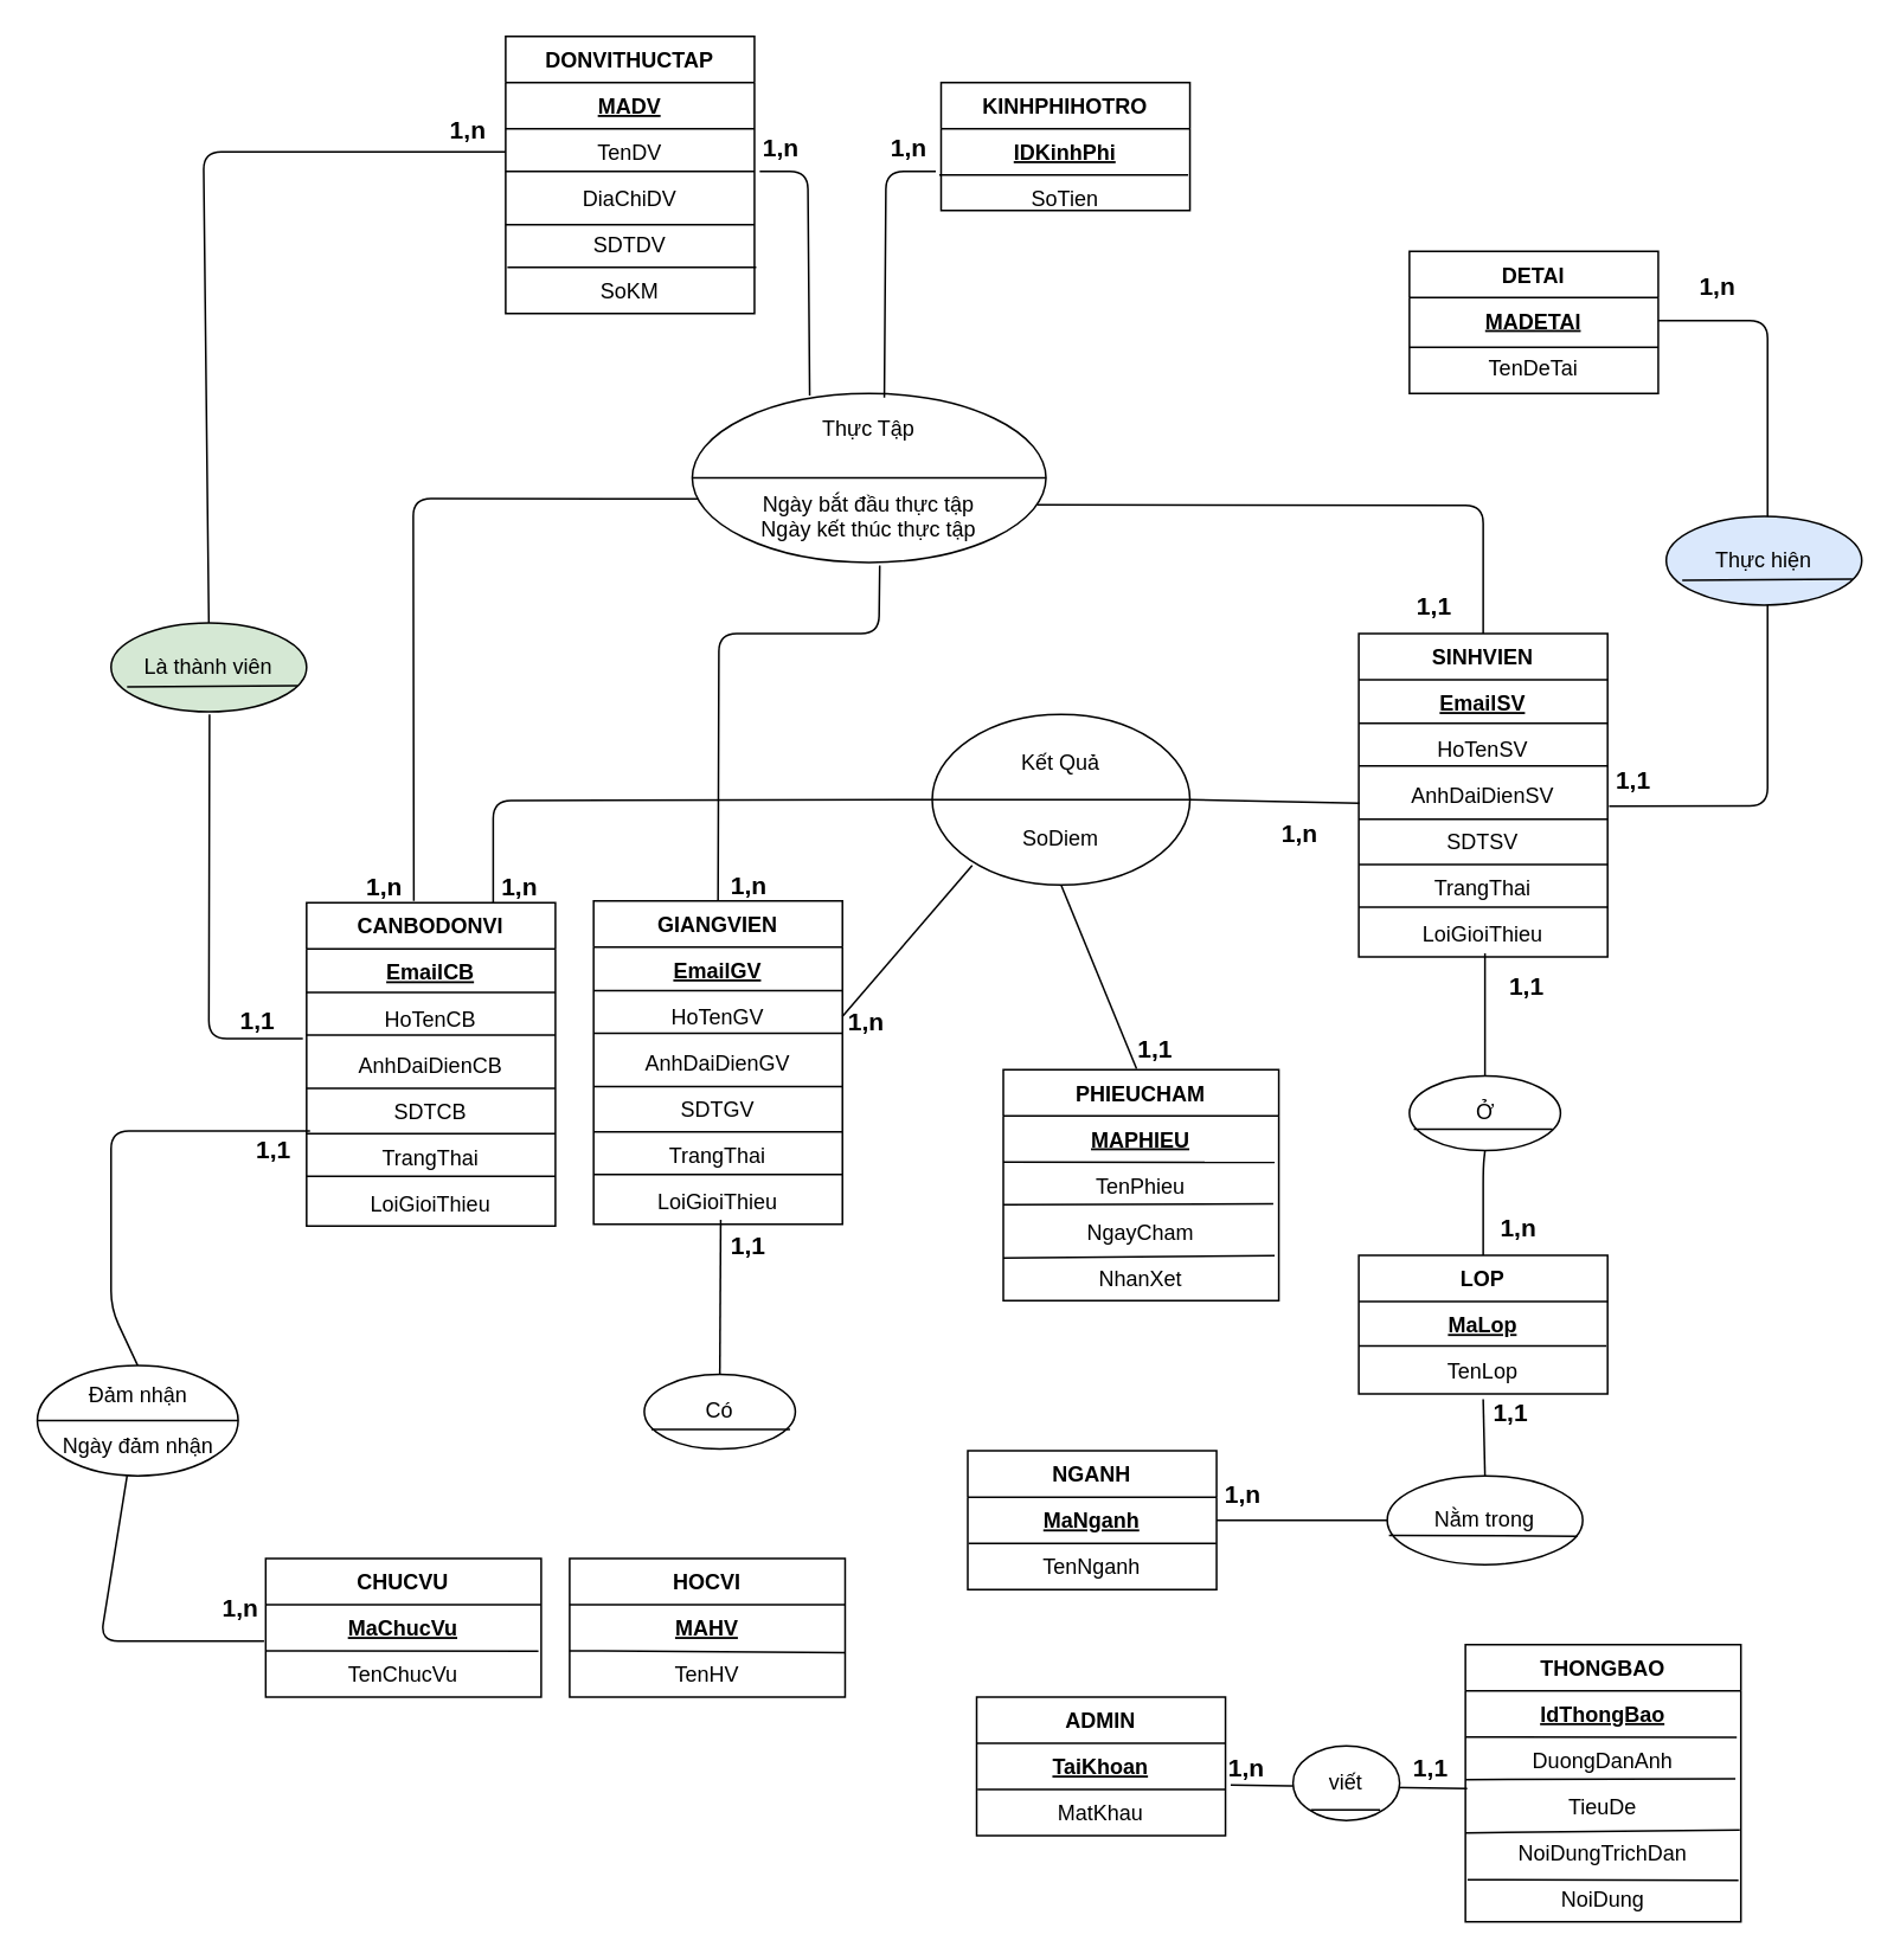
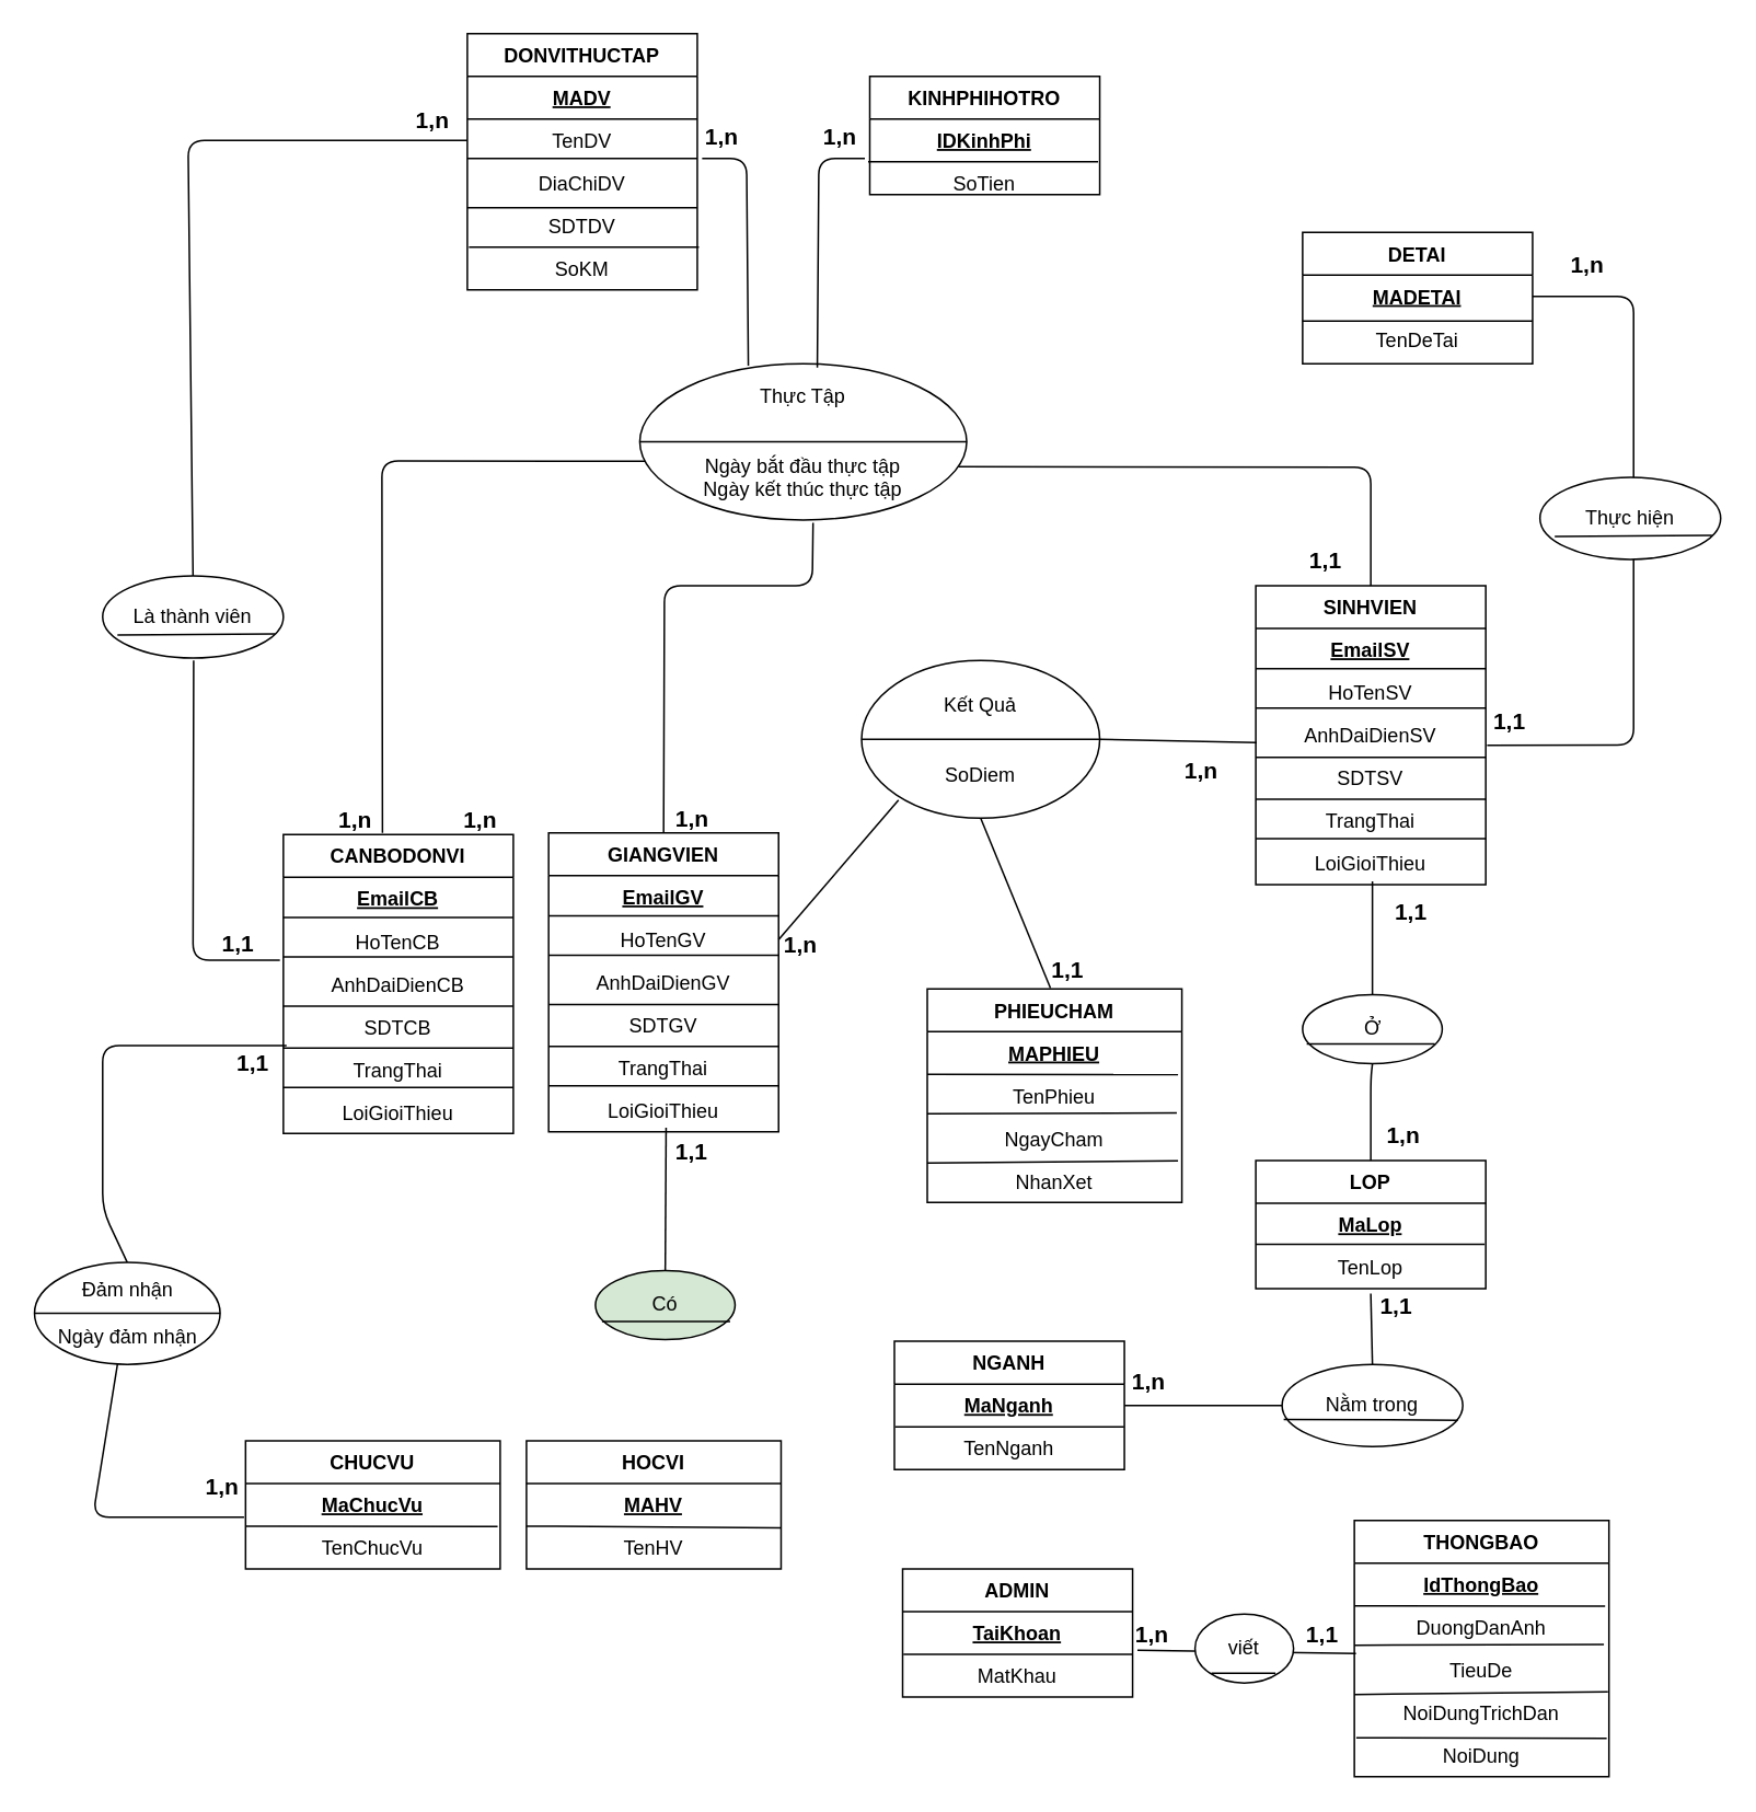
- <mxCell id="147" value="Thực hiện" style="ellipse;whiteSpace=wrap;html=1;align=center;fillColor=#dae8fc;" parent="1" vertex="1"><mxGeometry x="937" y="290" width="110" height="50" as="geometry" /></mxCell>
+ <mxCell id="147" value="Thực hiện" style="ellipse;whiteSpace=wrap;html=1;align=center;" parent="1" vertex="1"><mxGeometry x="937" y="290" width="110" height="50" as="geometry" /></mxCell>
- <mxCell id="47" value="Là thành viên" style="ellipse;whiteSpace=wrap;html=1;align=center;fillColor=#d5e8d4;" parent="1" vertex="1"><mxGeometry x="62" y="350" width="110" height="50" as="geometry" /></mxCell>
+ <mxCell id="47" value="Là thành viên" style="ellipse;whiteSpace=wrap;html=1;align=center;" parent="1" vertex="1"><mxGeometry x="62" y="350" width="110" height="50" as="geometry" /></mxCell>
- <mxCell id="90" value="" style="endArrow=none;html=1;entryX=0.75;entryY=0;entryDx=0;entryDy=0;" parent="1" source="88" target="35" edge="1"><mxGeometry width="50" height="50" relative="1" as="geometry"><mxPoint x="420" y="439" as="sourcePoint" /><mxPoint x="364" y="446" as="targetPoint" /><Array as="points"><mxPoint x="277" y="450" /></Array></mxGeometry></mxCell>
- <mxCell id="92" value="Có" style="ellipse;whiteSpace=wrap;html=1;align=center;" parent="1" vertex="1"><mxGeometry x="362" y="773" width="85" height="42" as="geometry" /></mxCell>
+ <mxCell id="92" value="Có" style="ellipse;whiteSpace=wrap;html=1;align=center;fillColor=#d5e8d4;" parent="1" vertex="1"><mxGeometry x="362" y="773" width="85" height="42" as="geometry" /></mxCell>
